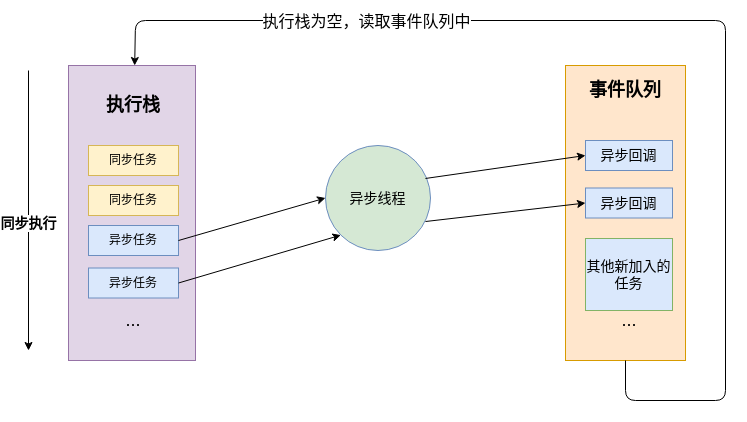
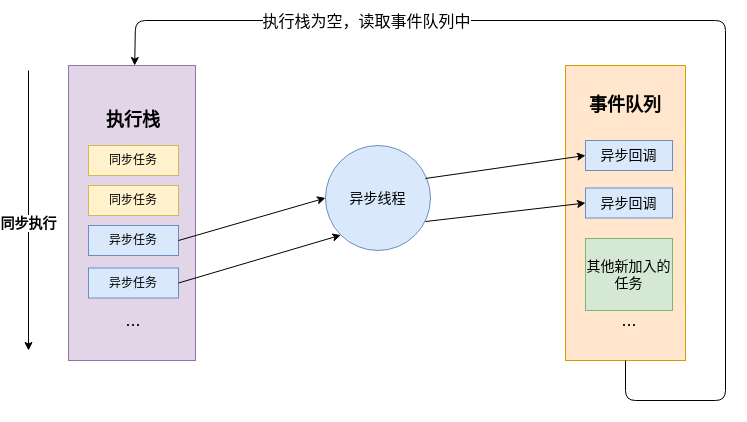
- <mxCell id="10" value="事件队列" style="text;html=1;strokeColor=none;fillColor=none;align=center;verticalAlign=middle;whiteSpace=wrap;rounded=0;fontSize=18;fontStyle=1" vertex="1" parent="1"><mxGeometry x="572" y="75" width="90" height="30" as="geometry" /></mxCell>
+ <mxCell id="10" value="事件队列" style="text;html=1;strokeColor=none;fillColor=none;align=center;verticalAlign=middle;whiteSpace=wrap;rounded=0;fontSize=18;fontStyle=1" vertex="1" parent="1"><mxGeometry x="572" y="90" width="90" height="30" as="geometry" /></mxCell>
- <mxCell id="6" value="执行栈" style="text;html=1;strokeColor=none;fillColor=none;align=center;verticalAlign=middle;whiteSpace=wrap;rounded=0;fontSize=18;fontStyle=1" vertex="1" parent="1"><mxGeometry x="80" y="90" width="90" height="30" as="geometry" /></mxCell>
+ <mxCell id="6" value="执行栈" style="text;html=1;strokeColor=none;fillColor=none;align=center;verticalAlign=middle;whiteSpace=wrap;rounded=0;fontSize=18;fontStyle=1" vertex="1" parent="1"><mxGeometry x="80" y="105" width="90" height="30" as="geometry" /></mxCell>
- <mxCell id="7" value="异步线程" style="ellipse;whiteSpace=wrap;html=1;aspect=fixed;fontSize=14;fillColor=#d5e8d4;strokeColor=#6c8ebf;" vertex="1" parent="1"><mxGeometry x="317" y="145" width="105" height="105" as="geometry" /></mxCell>
+ <mxCell id="7" value="异步线程" style="ellipse;whiteSpace=wrap;html=1;aspect=fixed;fontSize=14;fillColor=#dae8fc;strokeColor=#6c8ebf;" vertex="1" parent="1"><mxGeometry x="317" y="145" width="105" height="105" as="geometry" /></mxCell>
- <mxCell id="21" value="其他新加入的任务" style="rounded=0;whiteSpace=wrap;html=1;fontSize=14;fillColor=#dae8fc;strokeColor=#82b366;" vertex="1" parent="1"><mxGeometry x="577" y="238" width="87" height="72" as="geometry" /></mxCell>
+ <mxCell id="21" value="其他新加入的任务" style="rounded=0;whiteSpace=wrap;html=1;fontSize=14;fillColor=#d5e8d4;strokeColor=#82b366;" vertex="1" parent="1"><mxGeometry x="577" y="238" width="87" height="72" as="geometry" /></mxCell>
